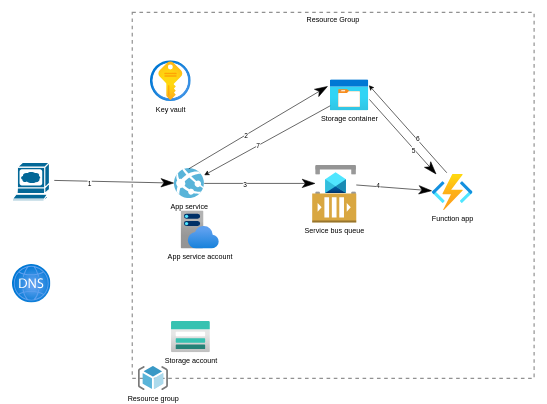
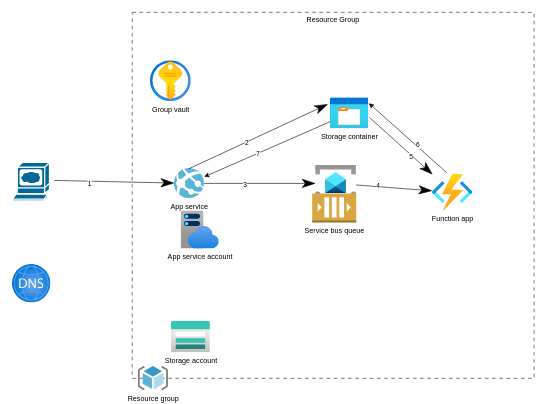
- <mxCell id="6" value="Storage container" style="aspect=fixed;html=1;points=[];align=center;image;fontSize=12;image=img/lib/azure2/general/Storage_Container.svg;" parent="2" vertex="1"><mxGeometry x="330" y="112" width="64" height="52" as="geometry" /></mxCell>
+ <mxCell id="6" value="Storage container" style="aspect=fixed;html=1;points=[];align=center;image;fontSize=12;image=img/lib/azure2/general/Storage_Container.svg;" parent="2" vertex="1"><mxGeometry x="330" y="142" width="64" height="52" as="geometry" /></mxCell>
- <mxCell id="7" value="Key vault" style="aspect=fixed;html=1;points=[];align=center;image;fontSize=12;image=img/lib/azure2/security/Key_Vaults.svg;" parent="2" vertex="1"><mxGeometry x="30" y="80" width="68" height="68" as="geometry" /></mxCell>
+ <mxCell id="7" value="Group vault" style="aspect=fixed;html=1;points=[];align=center;image;fontSize=12;image=img/lib/azure2/security/Key_Vaults.svg;" parent="2" vertex="1"><mxGeometry x="30" y="80" width="68" height="68" as="geometry" /></mxCell>
